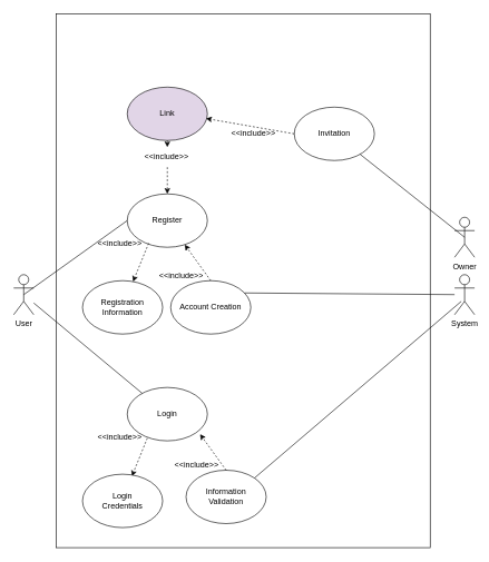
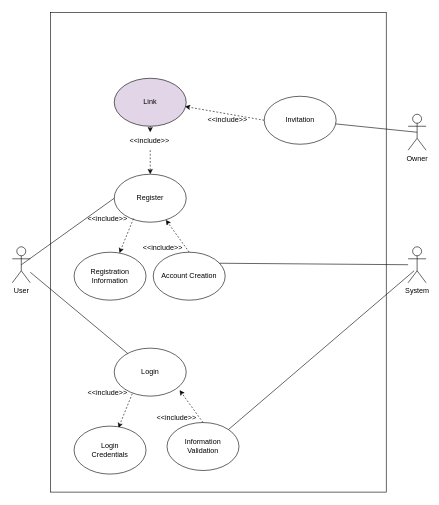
- <mxCell id="4" value="Owner" style="shape=umlActor;verticalLabelPosition=bottom;verticalAlign=top;html=1;outlineConnect=0;" vertex="1" parent="1"><mxGeometry x="680" y="325" width="30" height="60" as="geometry" /></mxCell>
+ <mxCell id="4" value="Owner" style="shape=umlActor;verticalLabelPosition=bottom;verticalAlign=top;html=1;outlineConnect=0;" vertex="1" parent="1"><mxGeometry x="680" y="190" width="30" height="60" as="geometry" /></mxCell>
